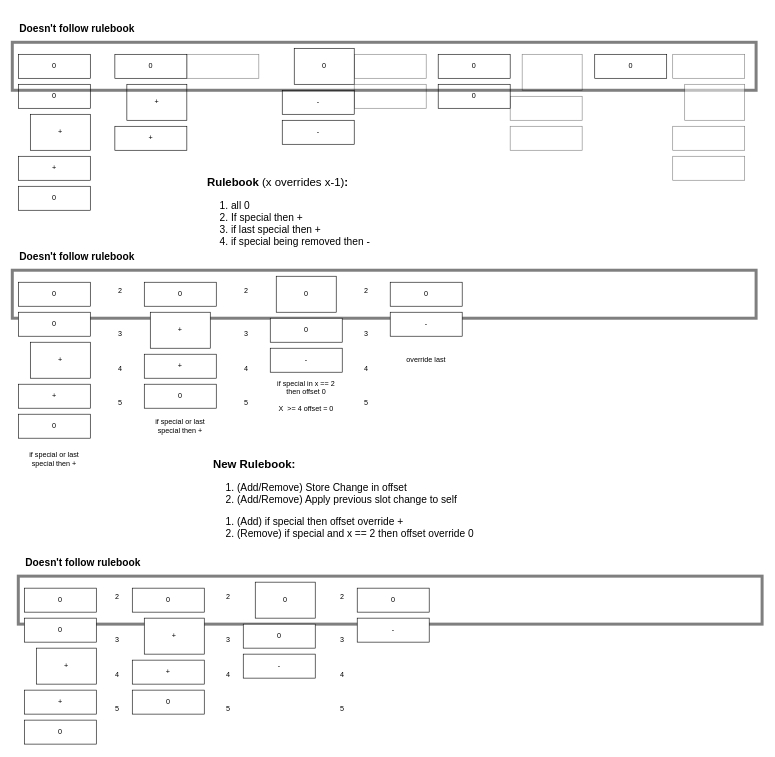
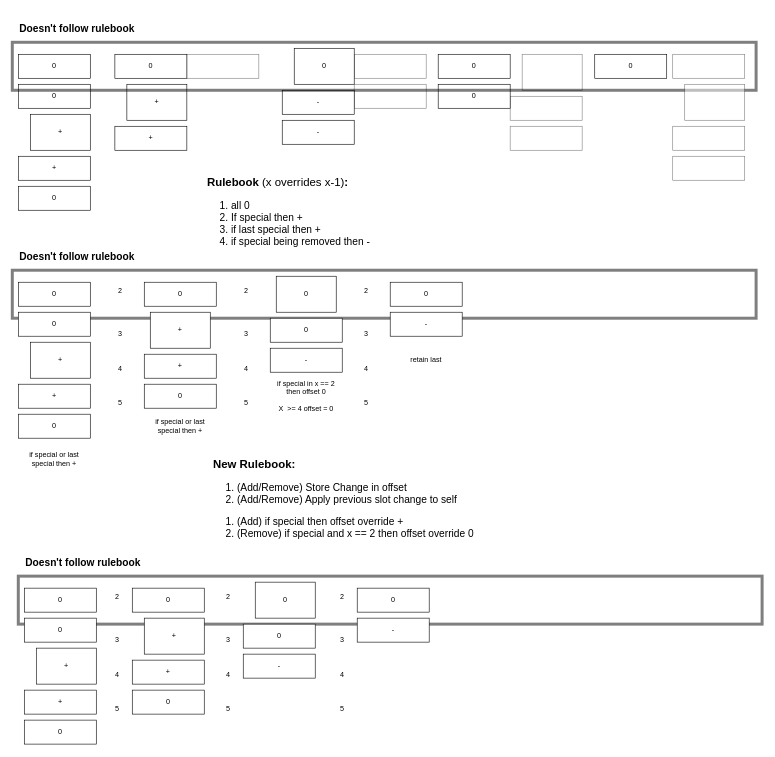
- <mxCell id="51" value="override last" style="text;html=1;strokeColor=none;fillColor=none;align=center;verticalAlign=middle;whiteSpace=wrap;rounded=0;" vertex="1" parent="1"><mxGeometry x="650" y="570" width="120" height="60" as="geometry" /></mxCell>
+ <mxCell id="51" value="retain last" style="text;html=1;strokeColor=none;fillColor=none;align=center;verticalAlign=middle;whiteSpace=wrap;rounded=0;" vertex="1" parent="1"><mxGeometry x="650" y="570" width="120" height="60" as="geometry" /></mxCell>
